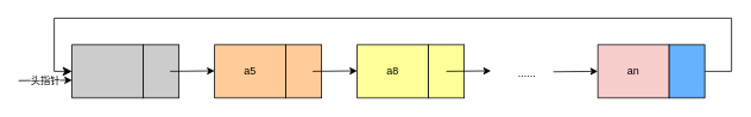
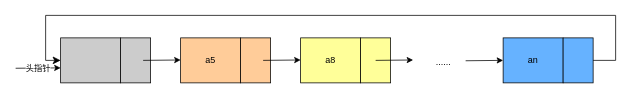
- <mxCell id="10" value="an" style="rounded=0;whiteSpace=wrap;html=1;fillColor=#f8cecc;" vertex="1" parent="1"><mxGeometry x="670" y="50" width="80" height="60" as="geometry" /></mxCell>
+ <mxCell id="10" value="an" style="rounded=0;whiteSpace=wrap;html=1;fillColor=#66B2FF;" vertex="1" parent="1"><mxGeometry x="670" y="50" width="80" height="60" as="geometry" /></mxCell>
